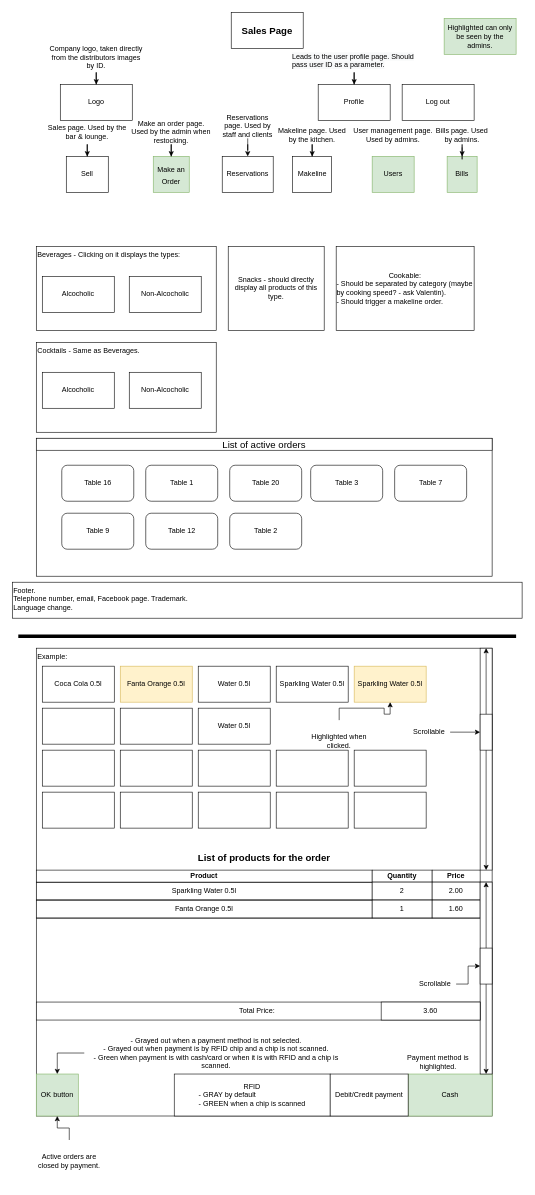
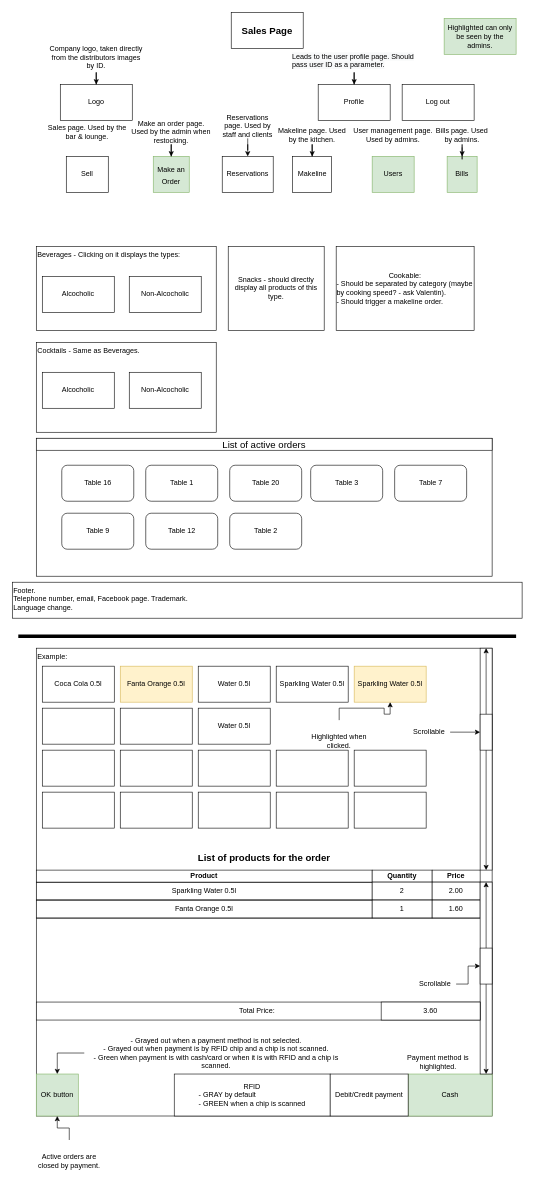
- <mxCell id="15" value="" style="edgeStyle=orthogonalEdgeStyle;rounded=0;orthogonalLoop=1;jettySize=auto;html=1;fontSize=12;" parent="1" source="16" target="6" edge="1"><mxGeometry relative="1" as="geometry" /></mxCell>
